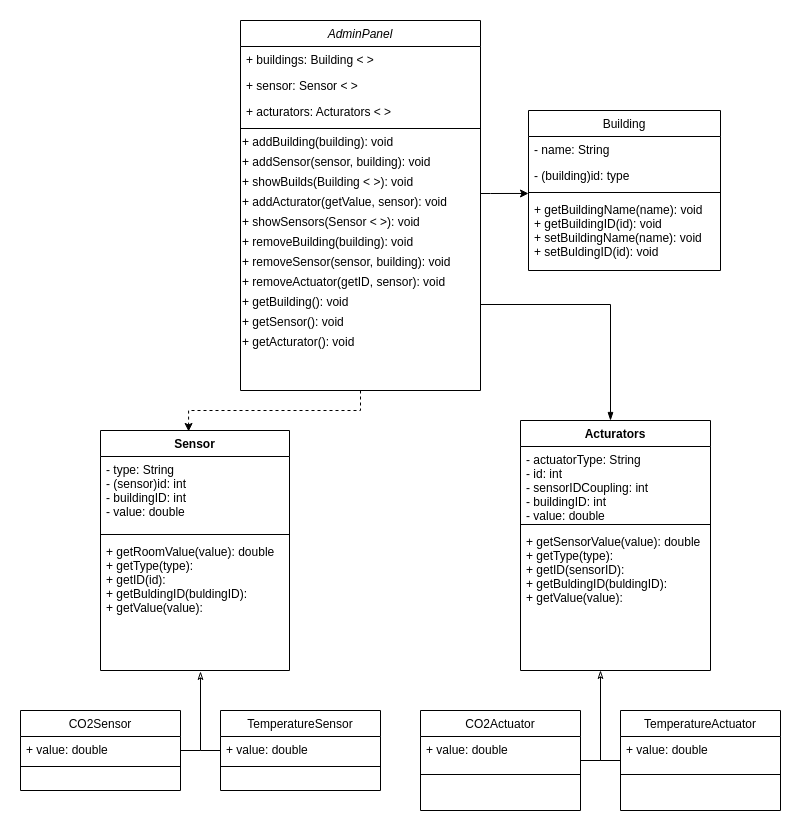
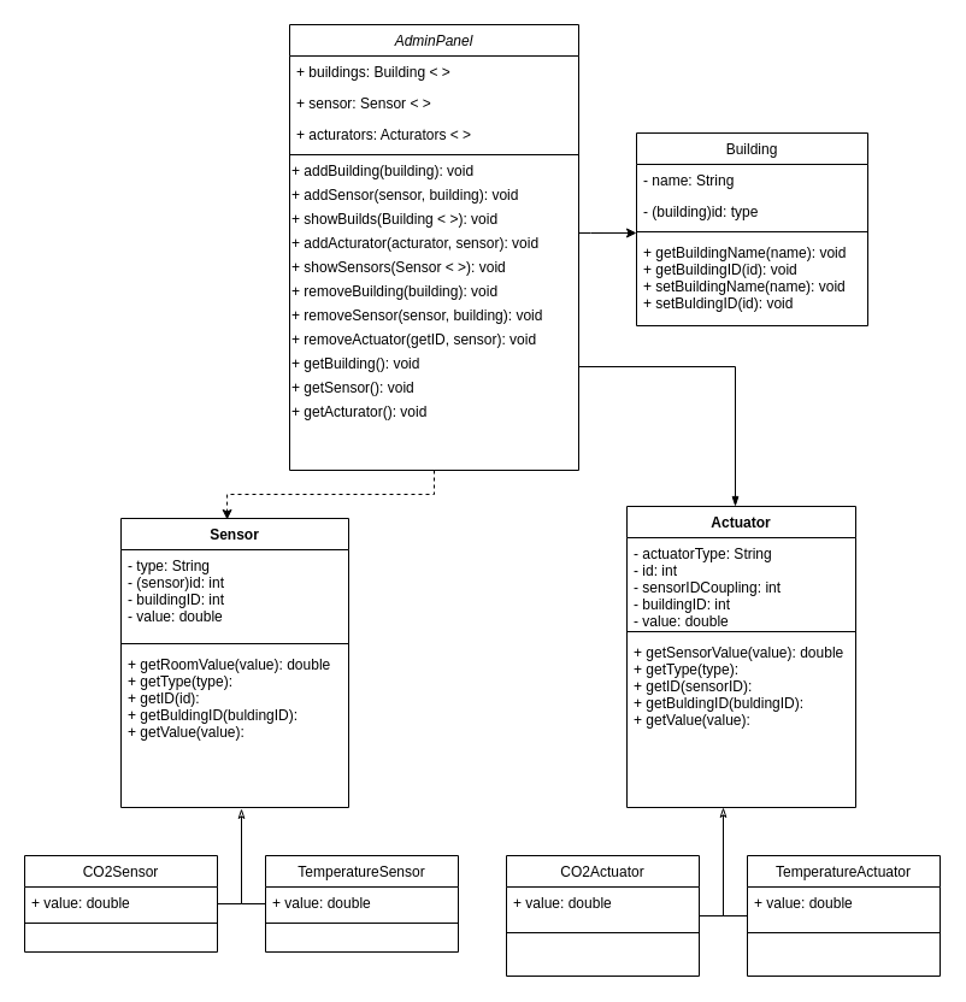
- <mxCell id="13" value="+ addActurator(getValue, sensor): void" style="text;html=1;align=left;verticalAlign=middle;resizable=0;points=[];autosize=1;" parent="5" vertex="1"><mxGeometry y="172" width="240" height="20" as="geometry" /></mxCell>
+ <mxCell id="13" value="+ addActurator(acturator, sensor): void" style="text;html=1;align=left;verticalAlign=middle;resizable=0;points=[];autosize=1;" parent="5" vertex="1"><mxGeometry y="172" width="240" height="20" as="geometry" /></mxCell>
- <mxCell id="38" value="Acturators" style="swimlane;fontStyle=1;align=center;verticalAlign=top;childLayout=stackLayout;horizontal=1;startSize=26;horizontalStack=0;resizeParent=1;resizeParentMax=0;resizeLast=0;collapsible=1;marginBottom=0;" vertex="1" parent="1"><mxGeometry x="520" y="420" width="190" height="250" as="geometry" /></mxCell>
+ <mxCell id="38" value="Actuator" style="swimlane;fontStyle=1;align=center;verticalAlign=top;childLayout=stackLayout;horizontal=1;startSize=26;horizontalStack=0;resizeParent=1;resizeParentMax=0;resizeLast=0;collapsible=1;marginBottom=0;" vertex="1" parent="1"><mxGeometry x="520" y="420" width="190" height="250" as="geometry" /></mxCell>
